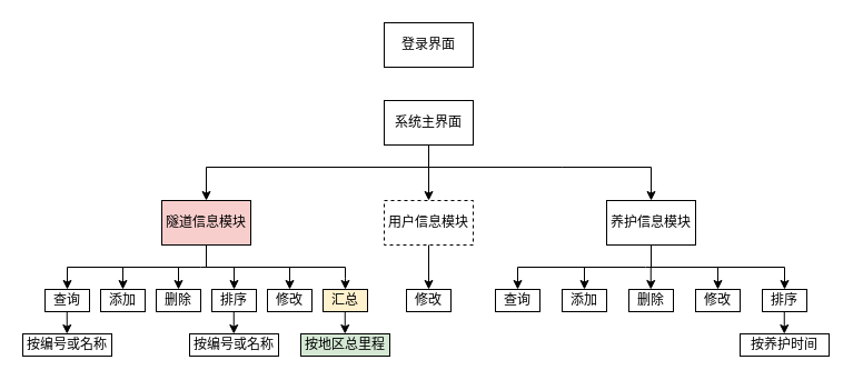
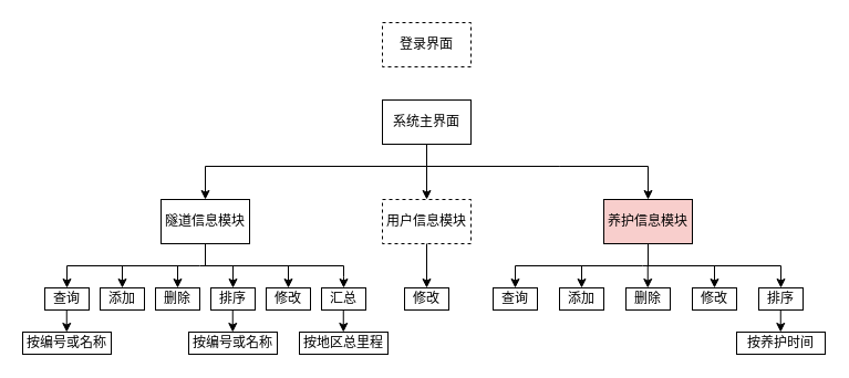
- <mxCell id="2" value="登录界面" style="rounded=0;whiteSpace=wrap;html=1;" vertex="1" parent="1"><mxGeometry x="345" y="20" width="80" height="40" as="geometry" /></mxCell>
+ <mxCell id="2" value="登录界面" style="rounded=0;whiteSpace=wrap;html=1;dashed=1;" vertex="1" parent="1"><mxGeometry x="345" y="20" width="80" height="40" as="geometry" /></mxCell>
- <mxCell id="7" value="隧道信息模块" style="rounded=0;whiteSpace=wrap;html=1;fillColor=#f8cecc;" vertex="1" parent="1"><mxGeometry x="145" y="180" width="80" height="40" as="geometry" /></mxCell>
+ <mxCell id="7" value="隧道信息模块" style="rounded=0;whiteSpace=wrap;html=1;" vertex="1" parent="1"><mxGeometry x="145" y="180" width="80" height="40" as="geometry" /></mxCell>
- <mxCell id="9" value="养护信息模块" style="rounded=0;whiteSpace=wrap;html=1;" vertex="1" parent="1"><mxGeometry x="545" y="180" width="80" height="40" as="geometry" /></mxCell>
+ <mxCell id="9" value="养护信息模块" style="rounded=0;whiteSpace=wrap;html=1;fillColor=#f8cecc;" vertex="1" parent="1"><mxGeometry x="545" y="180" width="80" height="40" as="geometry" /></mxCell>
- <mxCell id="27" value="汇总" style="rounded=0;whiteSpace=wrap;html=1;fillColor=#fff2cc;" vertex="1" parent="1"><mxGeometry x="290" y="260" width="40" height="20" as="geometry" /></mxCell>
+ <mxCell id="27" value="汇总" style="rounded=0;whiteSpace=wrap;html=1;" vertex="1" parent="1"><mxGeometry x="290" y="260" width="40" height="20" as="geometry" /></mxCell>
- <mxCell id="48" value="按地区总里程" style="rounded=0;whiteSpace=wrap;html=1;fillColor=#d5e8d4;" vertex="1" parent="1"><mxGeometry x="270" y="300" width="80" height="20" as="geometry" /></mxCell>
+ <mxCell id="48" value="按地区总里程" style="rounded=0;whiteSpace=wrap;html=1;" vertex="1" parent="1"><mxGeometry x="270" y="300" width="80" height="20" as="geometry" /></mxCell>
